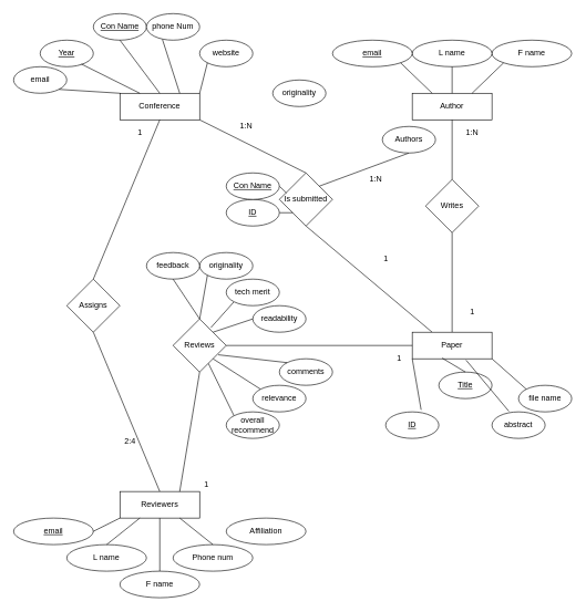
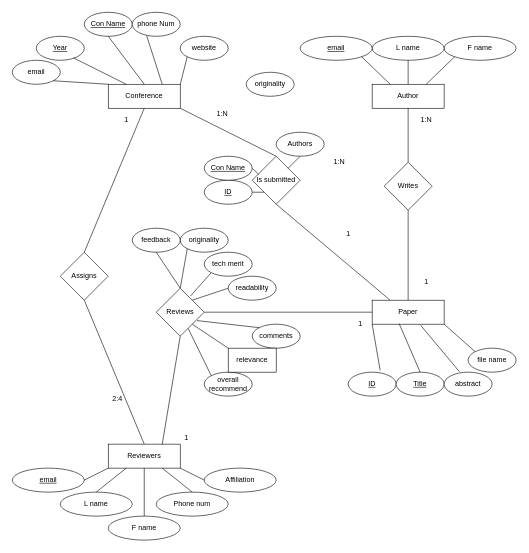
- <mxCell id="71" value="Authors" style="ellipse;whiteSpace=wrap;html=1;" vertex="1" parent="1"><mxGeometry x="575" y="190" width="80" height="40" as="geometry" /></mxCell>
+ <mxCell id="71" value="Authors" style="ellipse;whiteSpace=wrap;html=1;" vertex="1" parent="1"><mxGeometry x="460" y="220" width="80" height="40" as="geometry" /></mxCell>
- <mxCell id="25" value="&lt;u&gt;Title&lt;/u&gt;" style="ellipse;whiteSpace=wrap;html=1;" parent="1" vertex="1"><mxGeometry x="660" y="560" width="80" height="40" as="geometry" /></mxCell>
+ <mxCell id="25" value="&lt;u&gt;Title&lt;/u&gt;" style="ellipse;whiteSpace=wrap;html=1;" parent="1" vertex="1"><mxGeometry x="660" y="620" width="80" height="40" as="geometry" /></mxCell>
- <mxCell id="53" value="relevance" style="ellipse;whiteSpace=wrap;html=1;" parent="1" vertex="1"><mxGeometry x="380" y="580" width="80" height="40" as="geometry" /></mxCell>
+ <mxCell id="53" value="relevance" style="whiteSpace=wrap;html=1;rounded=0;" parent="1" vertex="1"><mxGeometry x="380" y="580" width="80" height="40" as="geometry" /></mxCell>
+ <mxCell id="42" value="" style="endArrow=none;html=1;entryX=0;entryY=0.5;entryDx=0;entryDy=0;exitX=1;exitY=1;exitDx=0;exitDy=0;" parent="1" source="33" target="35" edge="1"><mxGeometry width="50" height="50" relative="1" as="geometry"><mxPoint x="420" y="720" as="sourcePoint" /><mxPoint x="470" y="670" as="targetPoint" /></mxGeometry></mxCell>
